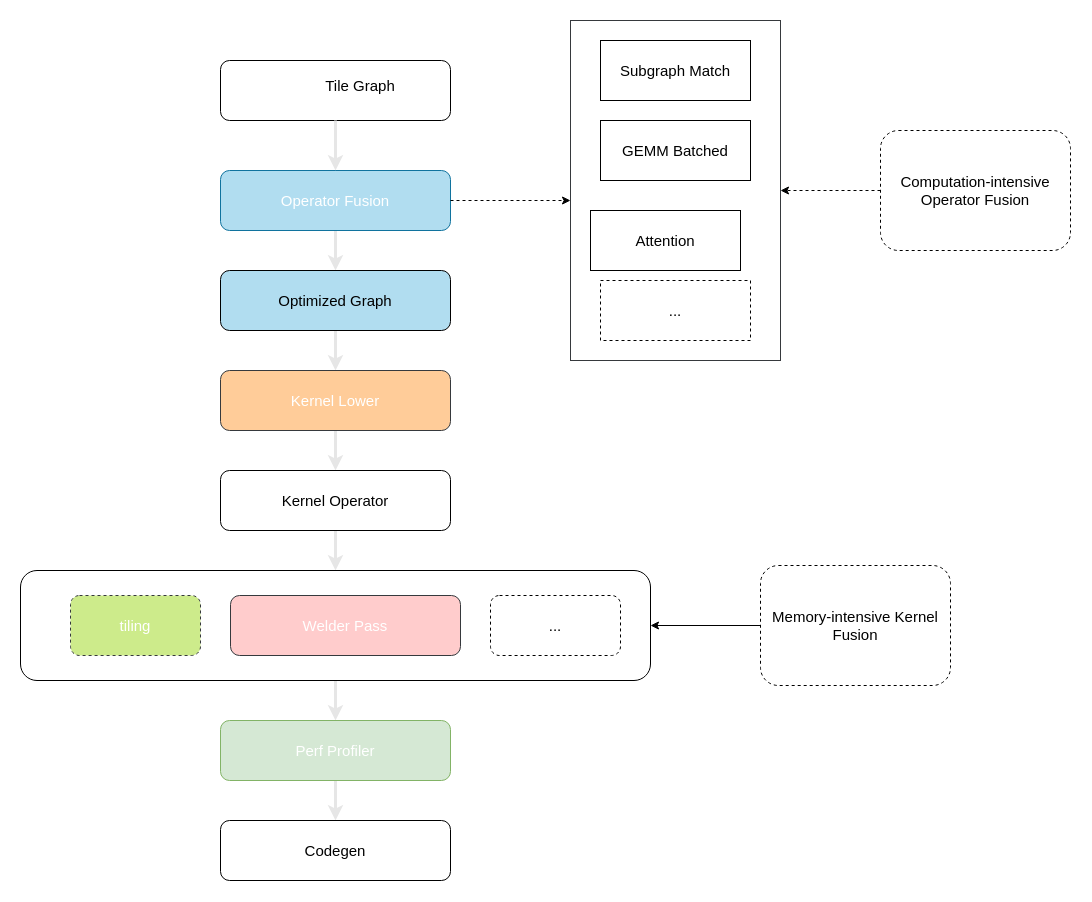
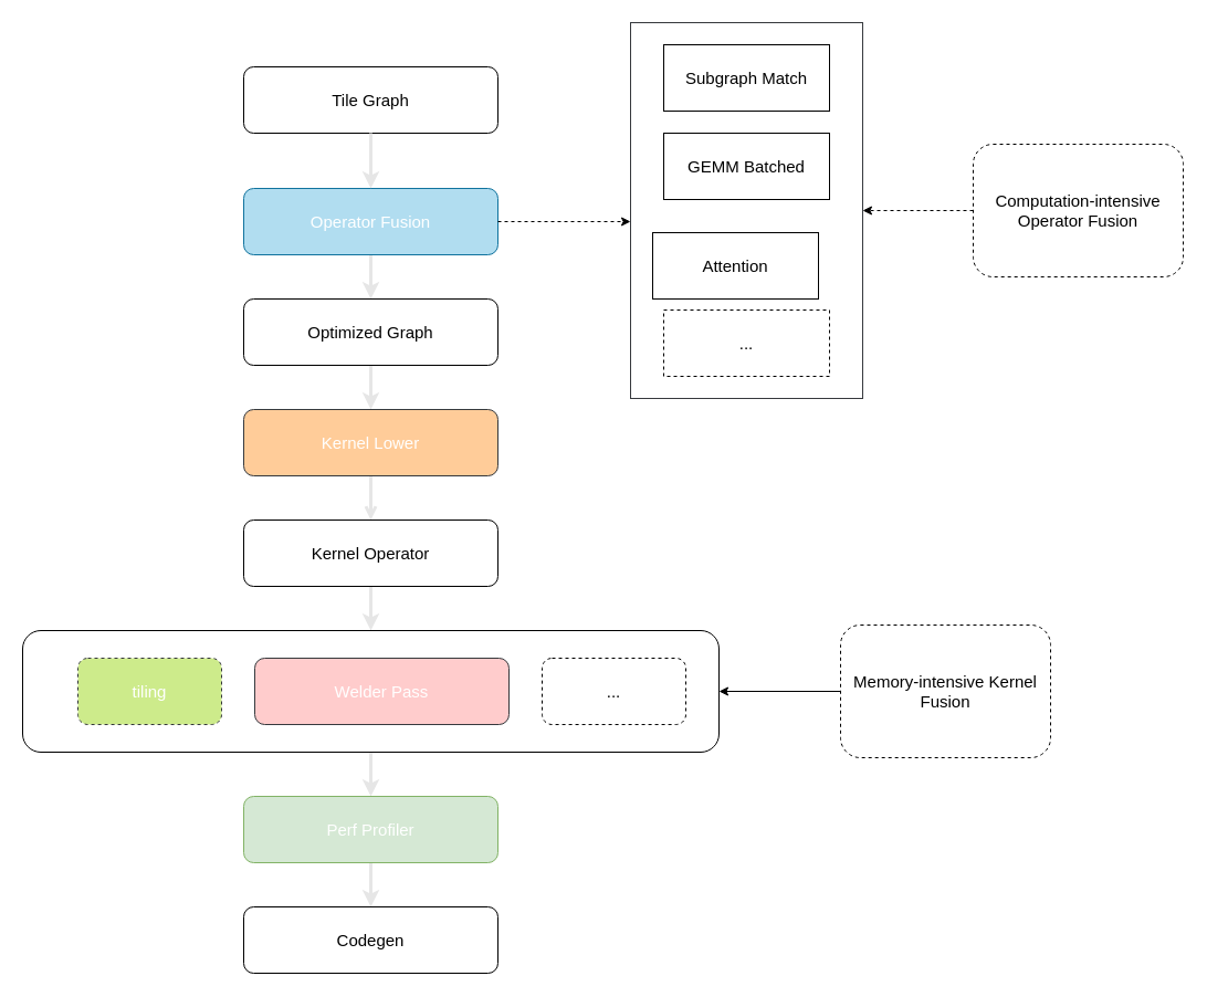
- <mxCell id="3" value="&lt;font style=&quot;font-size: 15px;&quot;&gt;Tile Graph&lt;/font&gt;" style="text;html=1;strokeColor=none;fillColor=none;align=center;verticalAlign=middle;whiteSpace=wrap;rounded=0;" vertex="1" parent="1"><mxGeometry x="300" y="70" width="120" height="30" as="geometry" /></mxCell>
+ <mxCell id="3" value="&lt;font style=&quot;font-size: 15px;&quot;&gt;Tile Graph&lt;/font&gt;" style="text;html=1;strokeColor=none;fillColor=none;align=center;verticalAlign=middle;whiteSpace=wrap;rounded=0;" vertex="1" parent="1"><mxGeometry x="275" y="75" width="120" height="30" as="geometry" /></mxCell>
- <mxCell id="8" value="&lt;font style=&quot;font-size: 15px;&quot;&gt;Optimized Graph&lt;/font&gt;" style="rounded=1;whiteSpace=wrap;html=1;shadow=0;fillColor=#b1ddf0;" vertex="1" parent="1"><mxGeometry x="220" y="270" width="230" height="60" as="geometry" /></mxCell>
+ <mxCell id="8" value="&lt;font style=&quot;font-size: 15px;&quot;&gt;Optimized Graph&lt;/font&gt;" style="rounded=1;whiteSpace=wrap;html=1;shadow=0;" vertex="1" parent="1"><mxGeometry x="220" y="270" width="230" height="60" as="geometry" /></mxCell>
- <mxCell id="9" value="" style="edgeStyle=orthogonalEdgeStyle;rounded=0;orthogonalLoop=1;jettySize=auto;html=1;strokeWidth=3;strokeColor=#E6E6E6;" edge="1" parent="1" source="10" target="17"><mxGeometry relative="1" as="geometry" /></mxCell>
+ <mxCell id="9" value="" style="edgeStyle=orthogonalEdgeStyle;rounded=0;orthogonalLoop=1;jettySize=auto;html=1;strokeWidth=3;strokeColor=#E6E6E6;endArrow=open;" edge="1" parent="1" source="10" target="17"><mxGeometry relative="1" as="geometry" /></mxCell>
